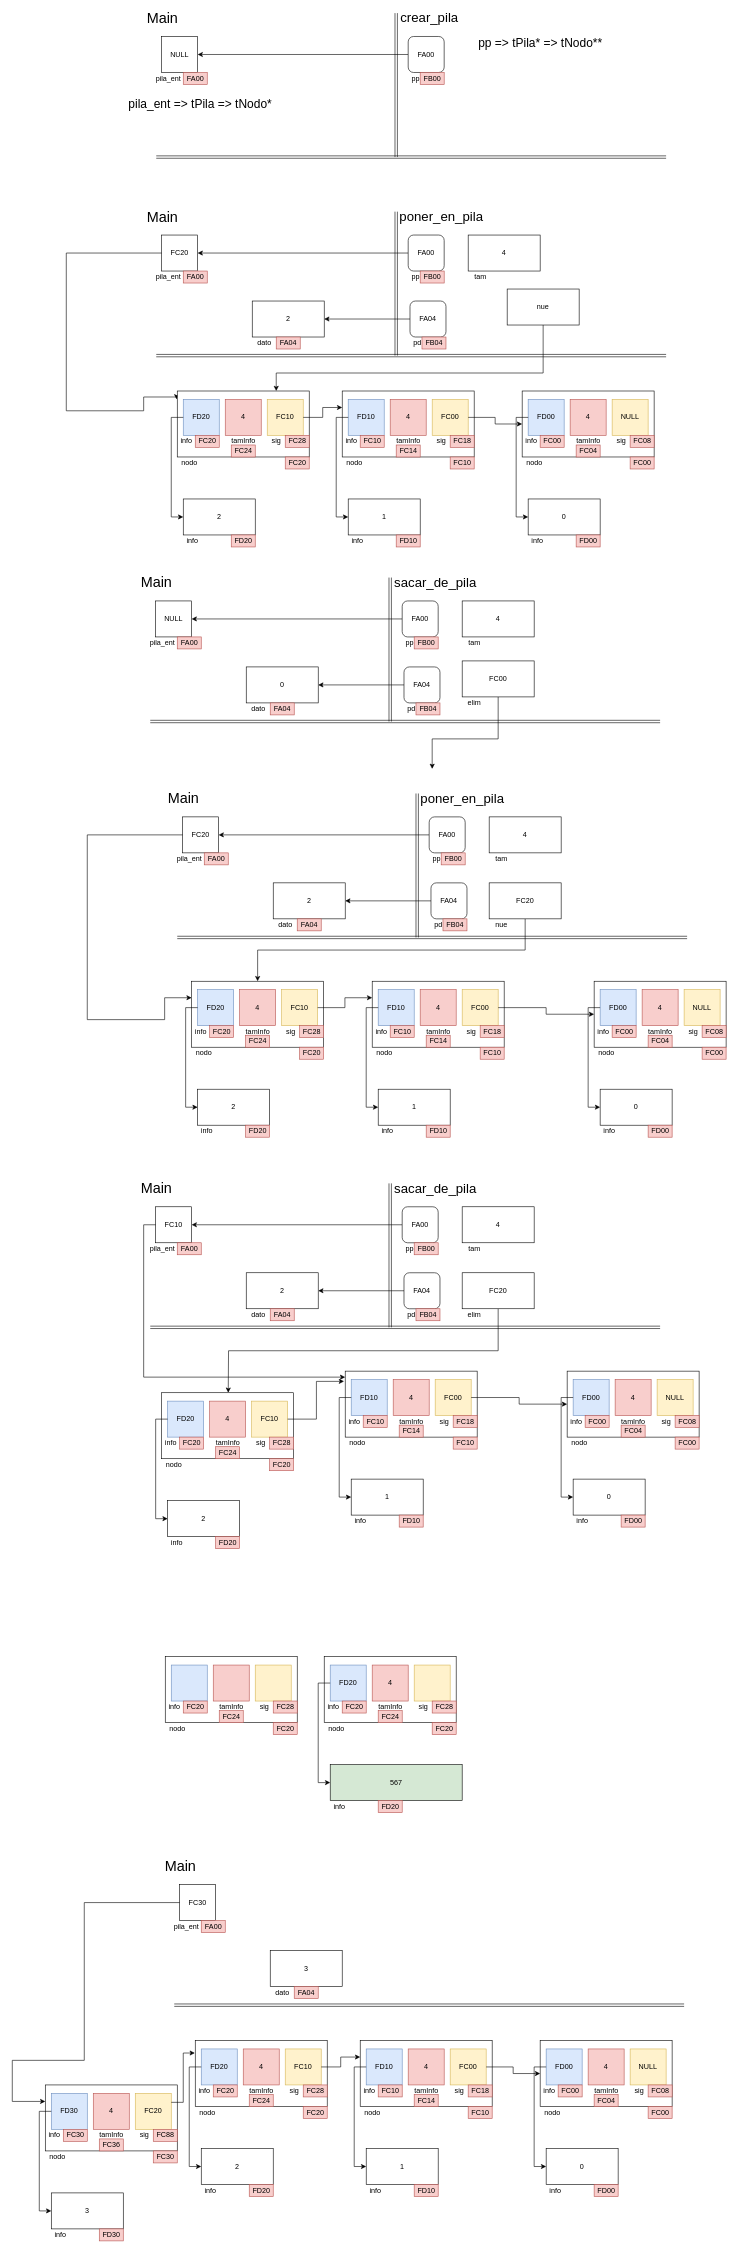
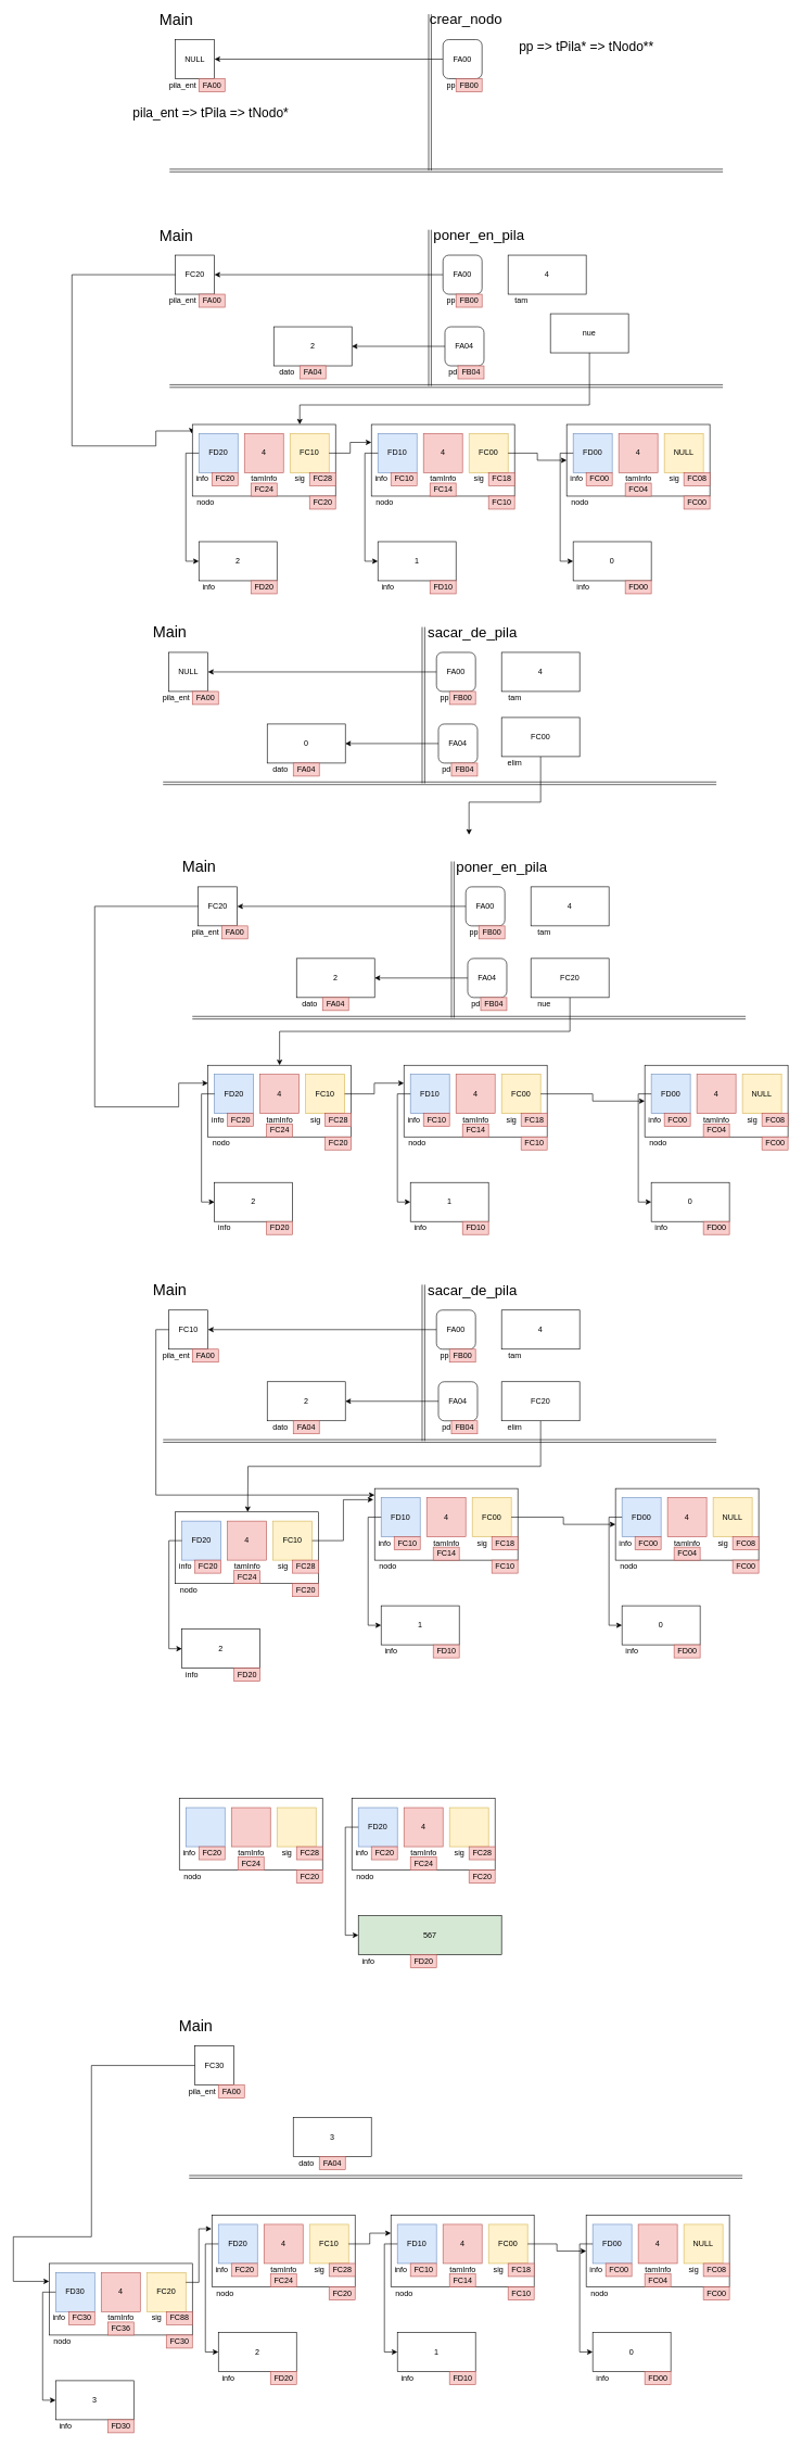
- <mxCell id="5" value="&lt;font style=&quot;font-size: 22px&quot;&gt;crear_pila&lt;/font&gt;" style="text;html=1;align=center;verticalAlign=middle;resizable=0;points=[];autosize=1;" parent="1" vertex="1"><mxGeometry x="660" y="20" width="110" height="20" as="geometry" /></mxCell>
+ <mxCell id="5" value="&lt;font style=&quot;font-size: 22px&quot;&gt;crear_nodo&lt;/font&gt;" style="text;html=1;align=center;verticalAlign=middle;resizable=0;points=[];autosize=1;" parent="1" vertex="1"><mxGeometry x="660" y="20" width="110" height="20" as="geometry" /></mxCell>
- <mxCell id="270" value="&lt;font style=&quot;font-size: 20px&quot;&gt;pila_ent =&amp;gt; tPila =&amp;gt; tNodo*&lt;/font&gt;" style="text;html=1;align=center;verticalAlign=middle;resizable=0;points=[];autosize=1;strokeColor=none;fillColor=none;" parent="1" vertex="1"><mxGeometry x="207.5" y="161" width="250" height="20" as="geometry" /></mxCell>
+ <mxCell id="270" value="&lt;font style=&quot;font-size: 20px&quot;&gt;pila_ent =&amp;gt; tPila =&amp;gt; tNodo*&lt;/font&gt;" style="text;html=1;align=center;verticalAlign=middle;resizable=0;points=[];autosize=1;strokeColor=none;fillColor=none;" parent="1" vertex="1"><mxGeometry x="197.5" y="161" width="250" height="20" as="geometry" /></mxCell>
